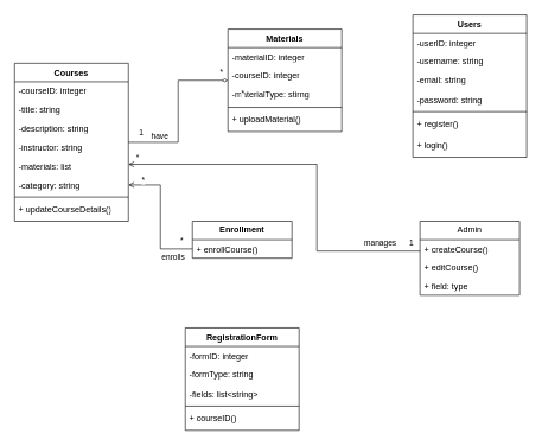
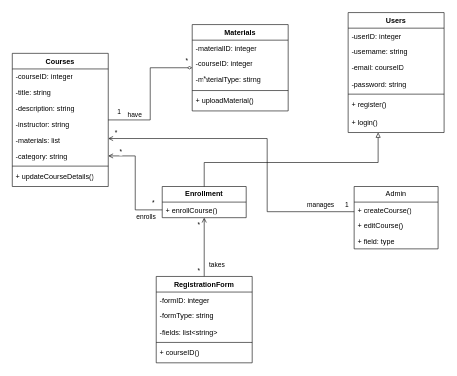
- <mxCell id="18" value="-email: string" style="text;strokeColor=none;fillColor=none;align=left;verticalAlign=top;spacingLeft=4;spacingRight=4;overflow=hidden;rotatable=0;points=[[0,0.5],[1,0.5]];portConstraint=eastwest;whiteSpace=wrap;html=1;" vertex="1" parent="15"><mxGeometry y="78" width="160" height="28" as="geometry" /></mxCell>
+ <mxCell id="18" value="-email: courseID" style="text;strokeColor=none;fillColor=none;align=left;verticalAlign=top;spacingLeft=4;spacingRight=4;overflow=hidden;rotatable=0;points=[[0,0.5],[1,0.5]];portConstraint=eastwest;whiteSpace=wrap;html=1;" vertex="1" parent="15"><mxGeometry y="78" width="160" height="28" as="geometry" /></mxCell>
+ <mxCell id="48" style="edgeStyle=orthogonalEdgeStyle;rounded=0;orthogonalLoop=1;jettySize=auto;html=1;endArrow=block;endFill=0;" edge="1" parent="1" source="49" target="15"><mxGeometry relative="1" as="geometry"><Array as="points"><mxPoint x="340" y="270" /><mxPoint x="630" y="270" /></Array></mxGeometry></mxCell>
+ <mxCell id="37" style="edgeStyle=orthogonalEdgeStyle;rounded=0;orthogonalLoop=1;jettySize=auto;html=1;endArrow=open;endFill=0;" edge="1" parent="1" source="41" target="49"><mxGeometry relative="1" as="geometry" /></mxCell>
+ <mxCell id="38" value="*" style="edgeLabel;html=1;align=center;verticalAlign=middle;resizable=0;points=[];" vertex="1" connectable="0" parent="37"><mxGeometry x="-0.766" y="2" relative="1" as="geometry"><mxPoint x="-8" as="offset" /></mxGeometry></mxCell>
+ <mxCell id="39" value="*" style="edgeLabel;html=1;align=center;verticalAlign=middle;resizable=0;points=[];" vertex="1" connectable="0" parent="37"><mxGeometry x="0.784" y="2" relative="1" as="geometry"><mxPoint x="-8" as="offset" /></mxGeometry></mxCell>
+ <mxCell id="40" value="takes" style="edgeLabel;html=1;align=center;verticalAlign=middle;resizable=0;points=[];" vertex="1" connectable="0" parent="37"><mxGeometry x="-0.277" y="-2" relative="1" as="geometry"><mxPoint x="18" y="15" as="offset" /></mxGeometry></mxCell>
